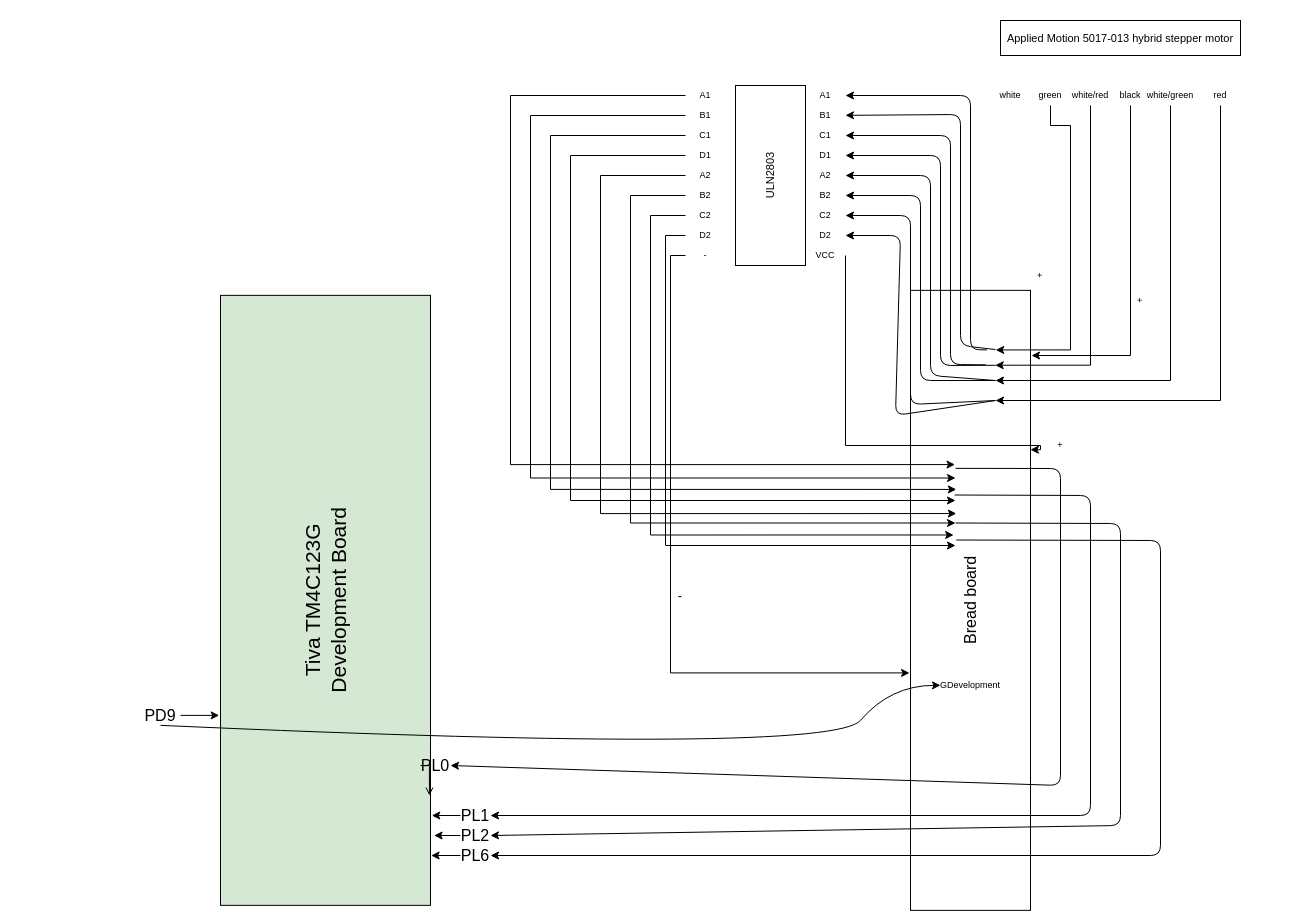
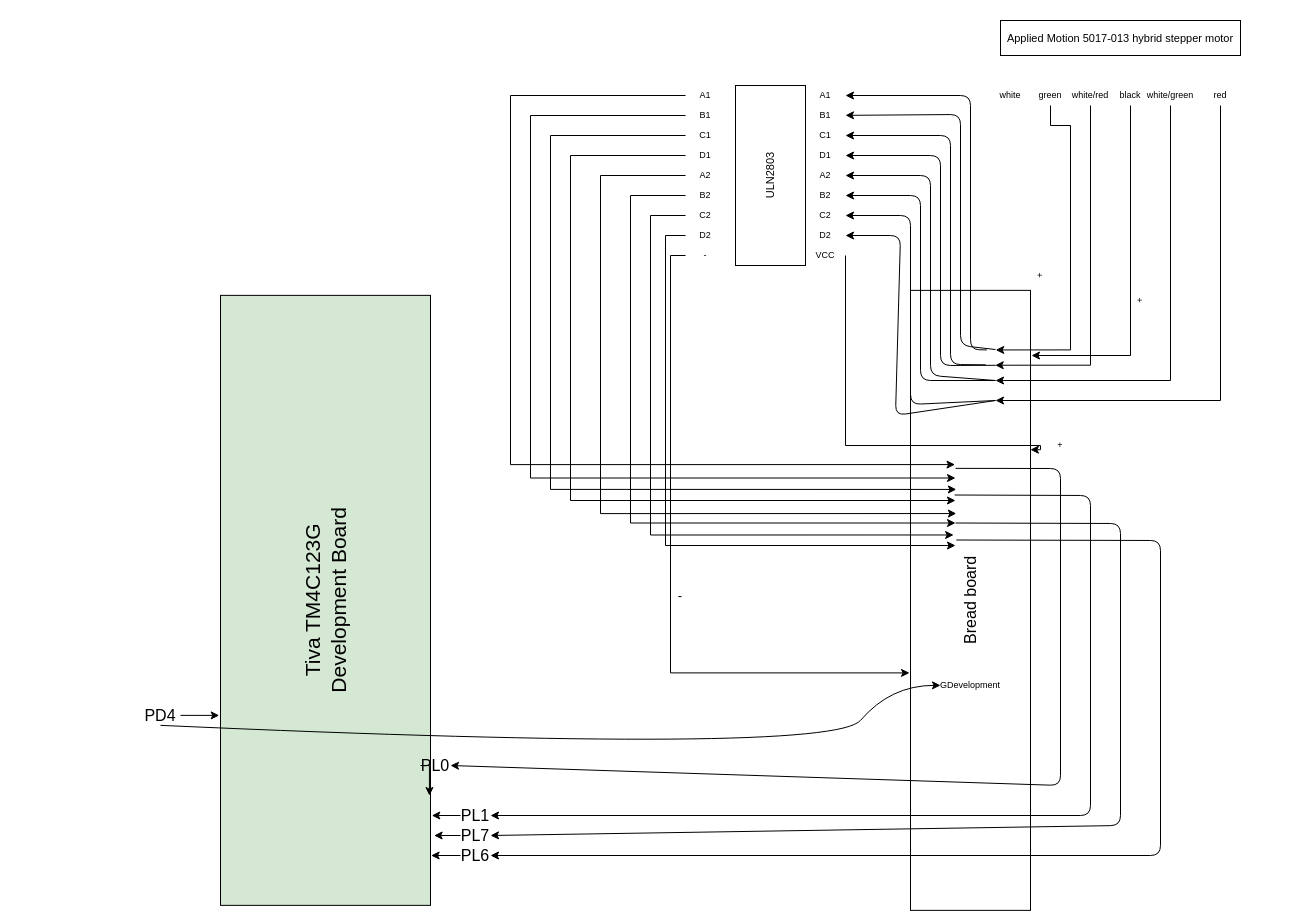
- <mxCell id="12" value="PD9" style="text;html=1;strokeColor=none;fillColor=none;align=center;verticalAlign=middle;whiteSpace=wrap;rounded=0;fontSize=16;" vertex="1" parent="1"><mxGeometry x="140" y="704.86" width="40" height="20" as="geometry" /></mxCell>
+ <mxCell id="12" value="PD4" style="text;html=1;strokeColor=none;fillColor=none;align=center;verticalAlign=middle;whiteSpace=wrap;rounded=0;fontSize=16;" vertex="1" parent="1"><mxGeometry x="140" y="704.86" width="40" height="20" as="geometry" /></mxCell>
- <mxCell id="3" style="edgeStyle=orthogonalEdgeStyle;rounded=0;orthogonalLoop=1;jettySize=auto;html=1;exitX=0;exitY=0.5;exitDx=0;exitDy=0;entryX=0.18;entryY=0.995;entryDx=0;entryDy=0;entryPerimeter=0;fontSize=13;endArrow=open;" edge="1" parent="1" source="4" target="2"><mxGeometry relative="1" as="geometry" /></mxCell>
+ <mxCell id="3" style="edgeStyle=orthogonalEdgeStyle;rounded=0;orthogonalLoop=1;jettySize=auto;html=1;exitX=0;exitY=0.5;exitDx=0;exitDy=0;entryX=0.18;entryY=0.995;entryDx=0;entryDy=0;entryPerimeter=0;fontSize=13;" edge="1" parent="1" source="4" target="2"><mxGeometry relative="1" as="geometry" /></mxCell>
- <mxCell id="8" value="PL2" style="text;html=1;strokeColor=none;fillColor=none;align=center;verticalAlign=middle;whiteSpace=wrap;rounded=0;fontSize=16;" vertex="1" parent="1"><mxGeometry x="460" y="825" width="30" height="20" as="geometry" /></mxCell>
+ <mxCell id="8" value="PL7" style="text;html=1;strokeColor=none;fillColor=none;align=center;verticalAlign=middle;whiteSpace=wrap;rounded=0;fontSize=16;" vertex="1" parent="1"><mxGeometry x="460" y="825" width="30" height="20" as="geometry" /></mxCell>
